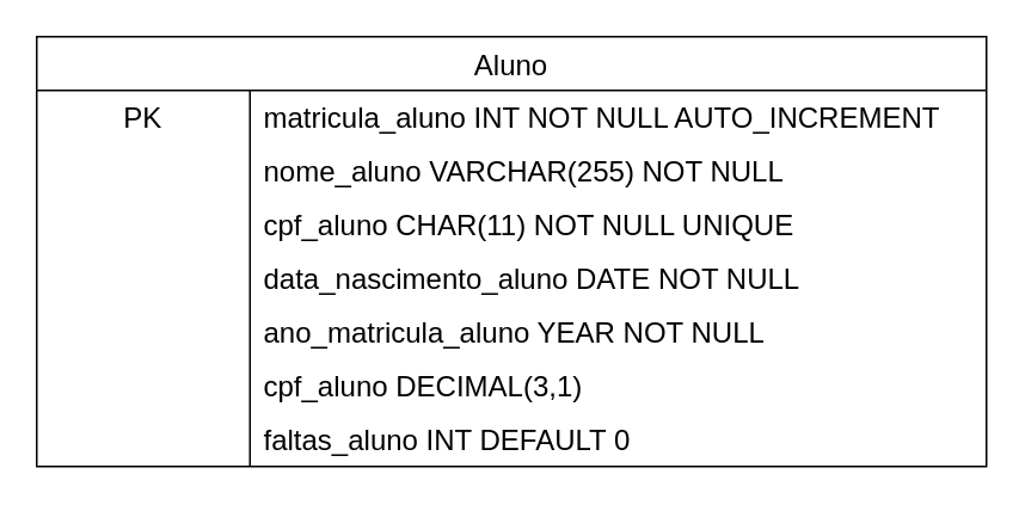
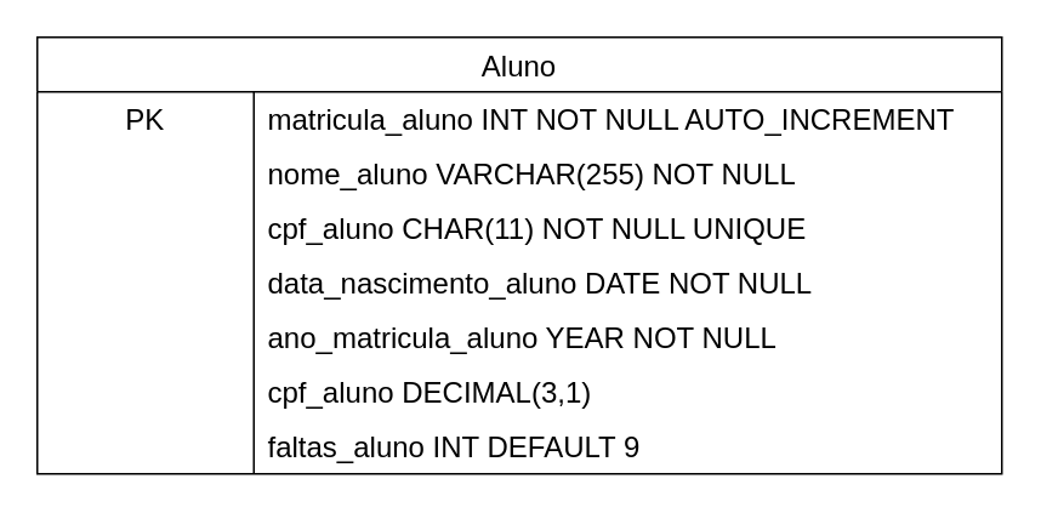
- <mxCell id="23" value="faltas_aluno INT DEFAULT 0" style="shape=partialRectangle;html=1;whiteSpace=wrap;connectable=0;fillColor=none;top=0;left=0;bottom=0;right=0;align=left;spacingLeft=6;overflow=hidden;strokeColor=inherit;fontSize=16;" vertex="1" parent="21"><mxGeometry x="119" width="411" height="30" as="geometry"><mxRectangle width="411" height="30" as="alternateBounds" /></mxGeometry></mxCell>
+ <mxCell id="23" value="faltas_aluno INT DEFAULT 9" style="shape=partialRectangle;html=1;whiteSpace=wrap;connectable=0;fillColor=none;top=0;left=0;bottom=0;right=0;align=left;spacingLeft=6;overflow=hidden;strokeColor=inherit;fontSize=16;" vertex="1" parent="21"><mxGeometry x="119" width="411" height="30" as="geometry"><mxRectangle width="411" height="30" as="alternateBounds" /></mxGeometry></mxCell>
